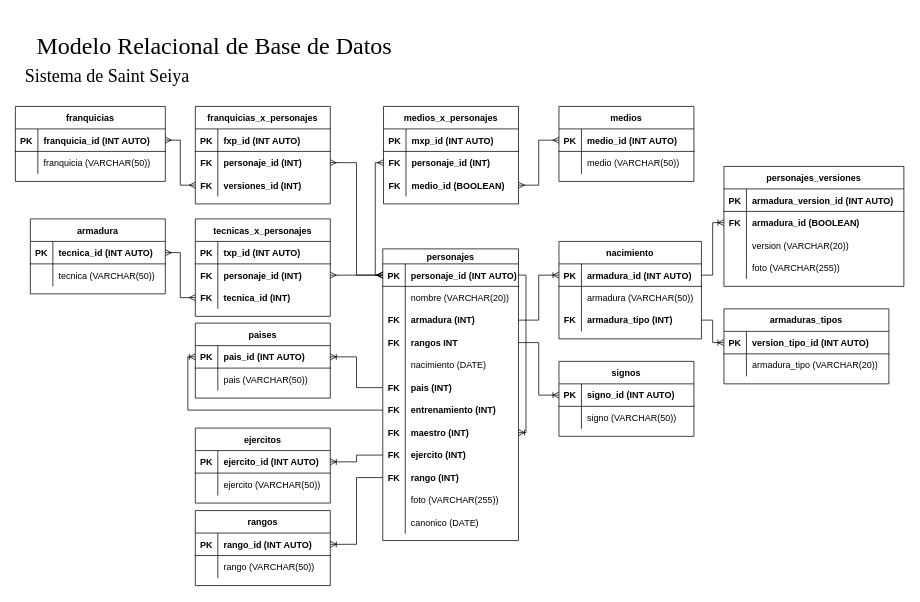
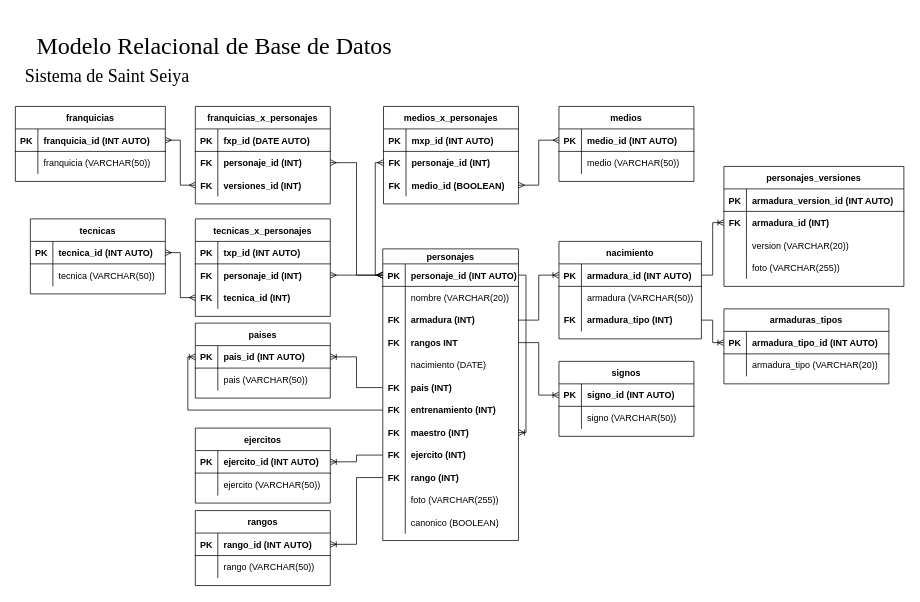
- <mxCell id="142" value="fxp_id (INT AUTO)" style="shape=partialRectangle;connectable=0;fillColor=none;top=0;left=0;bottom=0;right=0;align=left;spacingLeft=6;fontStyle=1;overflow=hidden;" parent="140" vertex="1"><mxGeometry x="30" width="150" height="30" as="geometry"><mxRectangle width="150" height="30" as="alternateBounds" /></mxGeometry></mxCell>
+ <mxCell id="142" value="fxp_id (DATE AUTO)" style="shape=partialRectangle;connectable=0;fillColor=none;top=0;left=0;bottom=0;right=0;align=left;spacingLeft=6;fontStyle=1;overflow=hidden;" parent="140" vertex="1"><mxGeometry x="30" width="150" height="30" as="geometry"><mxRectangle width="150" height="30" as="alternateBounds" /></mxGeometry></mxCell>
- <mxCell id="82" value="armadura_id (BOOLEAN)" style="shape=partialRectangle;connectable=0;fillColor=none;top=0;left=0;bottom=0;right=0;align=left;spacingLeft=6;overflow=hidden;fontStyle=1" parent="80" vertex="1"><mxGeometry x="30" width="210" height="30" as="geometry"><mxRectangle width="210" height="30" as="alternateBounds" /></mxGeometry></mxCell>
+ <mxCell id="82" value="armadura_id (INT)" style="shape=partialRectangle;connectable=0;fillColor=none;top=0;left=0;bottom=0;right=0;align=left;spacingLeft=6;overflow=hidden;fontStyle=1" parent="80" vertex="1"><mxGeometry x="30" width="210" height="30" as="geometry"><mxRectangle width="210" height="30" as="alternateBounds" /></mxGeometry></mxCell>
- <mxCell id="125" value="armadura" style="shape=table;startSize=30;container=1;collapsible=1;childLayout=tableLayout;fixedRows=1;rowLines=0;fontStyle=1;align=center;resizeLast=1;" parent="1" vertex="1"><mxGeometry x="40" y="291" width="180" height="100" as="geometry" /></mxCell>
+ <mxCell id="125" value="tecnicas" style="shape=table;startSize=30;container=1;collapsible=1;childLayout=tableLayout;fixedRows=1;rowLines=0;fontStyle=1;align=center;resizeLast=1;" parent="1" vertex="1"><mxGeometry x="40" y="291" width="180" height="100" as="geometry" /></mxCell>
- <mxCell id="72" value="version_tipo_id (INT AUTO)" style="shape=partialRectangle;connectable=0;fillColor=none;top=0;left=0;bottom=0;right=0;align=left;spacingLeft=6;fontStyle=1;overflow=hidden;" parent="70" vertex="1"><mxGeometry x="30" width="190" height="30" as="geometry"><mxRectangle width="190" height="30" as="alternateBounds" /></mxGeometry></mxCell>
+ <mxCell id="72" value="armadura_tipo_id (INT AUTO)" style="shape=partialRectangle;connectable=0;fillColor=none;top=0;left=0;bottom=0;right=0;align=left;spacingLeft=6;fontStyle=1;overflow=hidden;" parent="70" vertex="1"><mxGeometry x="30" width="190" height="30" as="geometry"><mxRectangle width="190" height="30" as="alternateBounds" /></mxGeometry></mxCell>
- <mxCell id="38" value="canonico (DATE)" style="shape=partialRectangle;connectable=0;fillColor=none;top=0;left=0;bottom=0;right=0;align=left;spacingLeft=6;overflow=hidden;" parent="36" vertex="1"><mxGeometry x="30" width="151" height="30" as="geometry"><mxRectangle width="151" height="30" as="alternateBounds" /></mxGeometry></mxCell>
+ <mxCell id="38" value="canonico (BOOLEAN)" style="shape=partialRectangle;connectable=0;fillColor=none;top=0;left=0;bottom=0;right=0;align=left;spacingLeft=6;overflow=hidden;" parent="36" vertex="1"><mxGeometry x="30" width="151" height="30" as="geometry"><mxRectangle width="151" height="30" as="alternateBounds" /></mxGeometry></mxCell>
